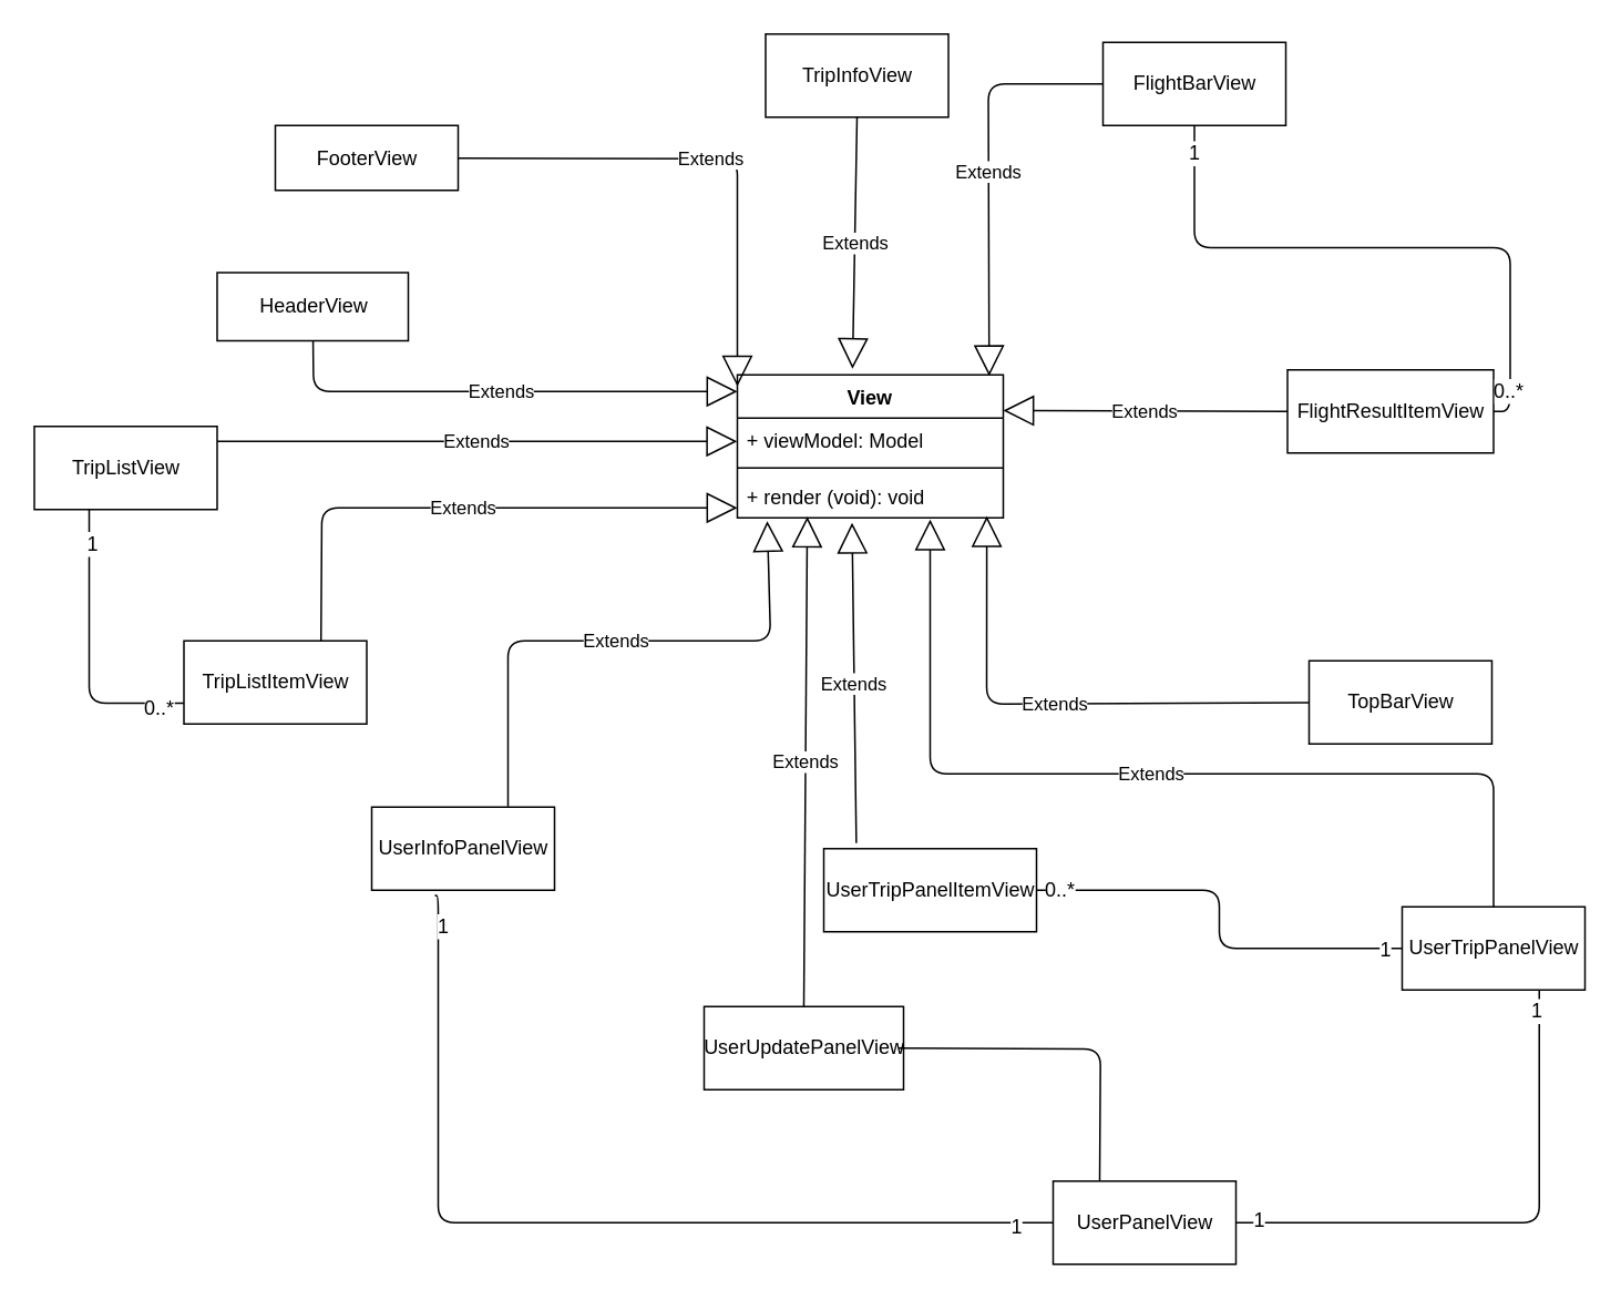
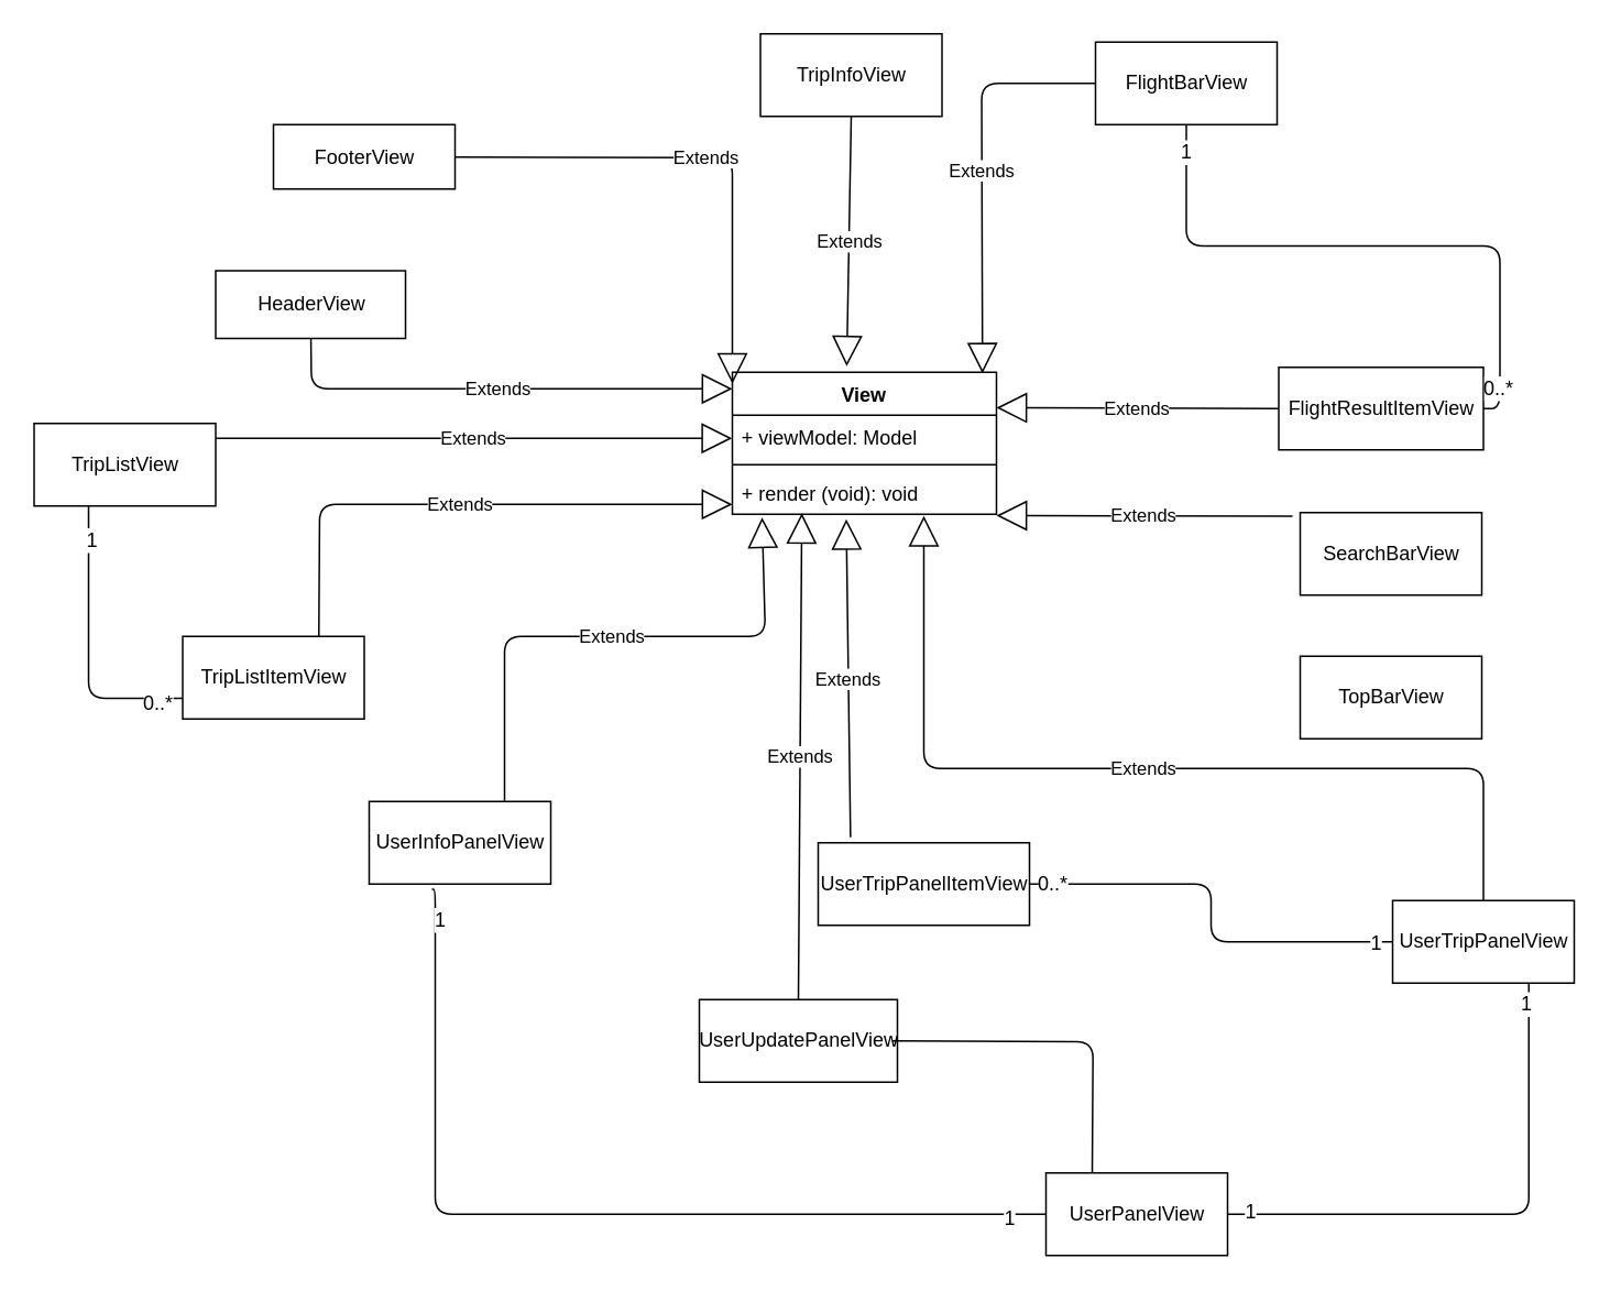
+ <mxCell id="20" value="Extends" style="endArrow=block;endSize=16;endFill=0;html=1;entryX=1;entryY=1.031;entryDx=0;entryDy=0;entryPerimeter=0;exitX=-0.042;exitY=0.044;exitDx=0;exitDy=0;exitPerimeter=0;" edge="1" parent="1" source="19" target="5"><mxGeometry width="160" relative="1" as="geometry"><mxPoint x="783" y="312" as="sourcePoint" /><mxPoint x="413" y="550" as="targetPoint" /></mxGeometry></mxCell>
+ <mxCell id="19" value="SearchBarView" style="html=1;" vertex="1" parent="1"><mxGeometry x="787" y="310" width="110" height="50" as="geometry" /></mxCell>
- <mxCell id="18" value="Extends" style="endArrow=block;endSize=16;endFill=0;html=1;entryX=0.938;entryY=0.962;entryDx=0;entryDy=0;entryPerimeter=0;" edge="1" parent="1" source="17" target="5"><mxGeometry width="160" relative="1" as="geometry"><mxPoint x="313" y="600" as="sourcePoint" /><mxPoint x="603" y="320" as="targetPoint" /><Array as="points"><mxPoint x="593" y="423" /></Array></mxGeometry></mxCell>
